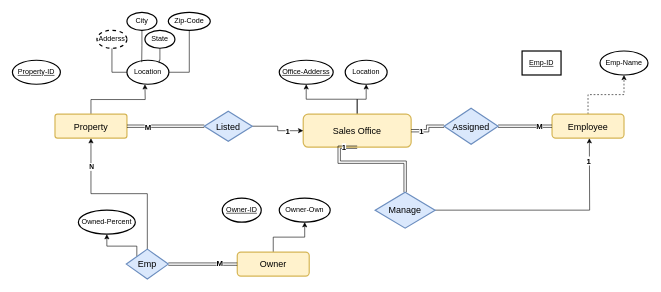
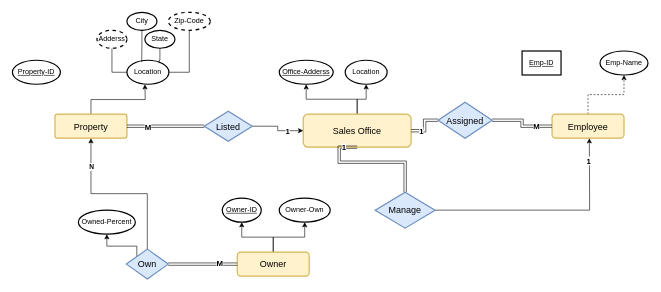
- <mxCell id="29" value="Zip-Code" style="ellipse;whiteSpace=wrap;html=1;strokeWidth=2;" parent="1" vertex="1"><mxGeometry x="280" y="20" width="70" height="30" as="geometry" /></mxCell>
+ <mxCell id="29" value="Zip-Code" style="ellipse;whiteSpace=wrap;html=1;strokeWidth=2;dashed=1;" parent="1" vertex="1"><mxGeometry x="280" y="20" width="70" height="30" as="geometry" /></mxCell>
- <mxCell id="15" value="&lt;font style=&quot;font-size: 15px;&quot;&gt;Assigned&lt;/font&gt;" style="shape=rhombus;perimeter=rhombusPerimeter;whiteSpace=wrap;html=1;align=center;strokeWidth=2;fillColor=#dae8fc;strokeColor=#6c8ebf;" parent="1" vertex="1"><mxGeometry x="740" y="180" width="90" height="60" as="geometry" /></mxCell>
+ <mxCell id="15" value="&lt;font style=&quot;font-size: 15px;&quot;&gt;Assigned&lt;/font&gt;" style="shape=rhombus;perimeter=rhombusPerimeter;whiteSpace=wrap;html=1;align=center;strokeWidth=2;fillColor=#dae8fc;strokeColor=#6c8ebf;" parent="1" vertex="1"><mxGeometry x="730" y="170" width="90" height="60" as="geometry" /></mxCell>
+ <mxCell id="39" style="edgeStyle=orthogonalEdgeStyle;rounded=0;orthogonalLoop=1;jettySize=auto;html=1;entryX=0.5;entryY=1;entryDx=0;entryDy=0;" parent="1" source="40" target="42" edge="1"><mxGeometry relative="1" as="geometry"><mxPoint x="394.999" y="370" as="targetPoint" /></mxGeometry></mxCell>
- <mxCell id="48" value="&lt;font style=&quot;font-size: 15px;&quot;&gt;Emp&lt;/font&gt;" style="shape=rhombus;perimeter=rhombusPerimeter;whiteSpace=wrap;html=1;align=center;strokeWidth=2;fillColor=#dae8fc;strokeColor=#6c8ebf;" parent="1" vertex="1"><mxGeometry x="210" y="415" width="70" height="50" as="geometry" /></mxCell>
+ <mxCell id="48" value="&lt;font style=&quot;font-size: 15px;&quot;&gt;Own&lt;/font&gt;" style="shape=rhombus;perimeter=rhombusPerimeter;whiteSpace=wrap;html=1;align=center;strokeWidth=2;fillColor=#dae8fc;strokeColor=#6c8ebf;" parent="1" vertex="1"><mxGeometry x="210" y="415" width="70" height="50" as="geometry" /></mxCell>
